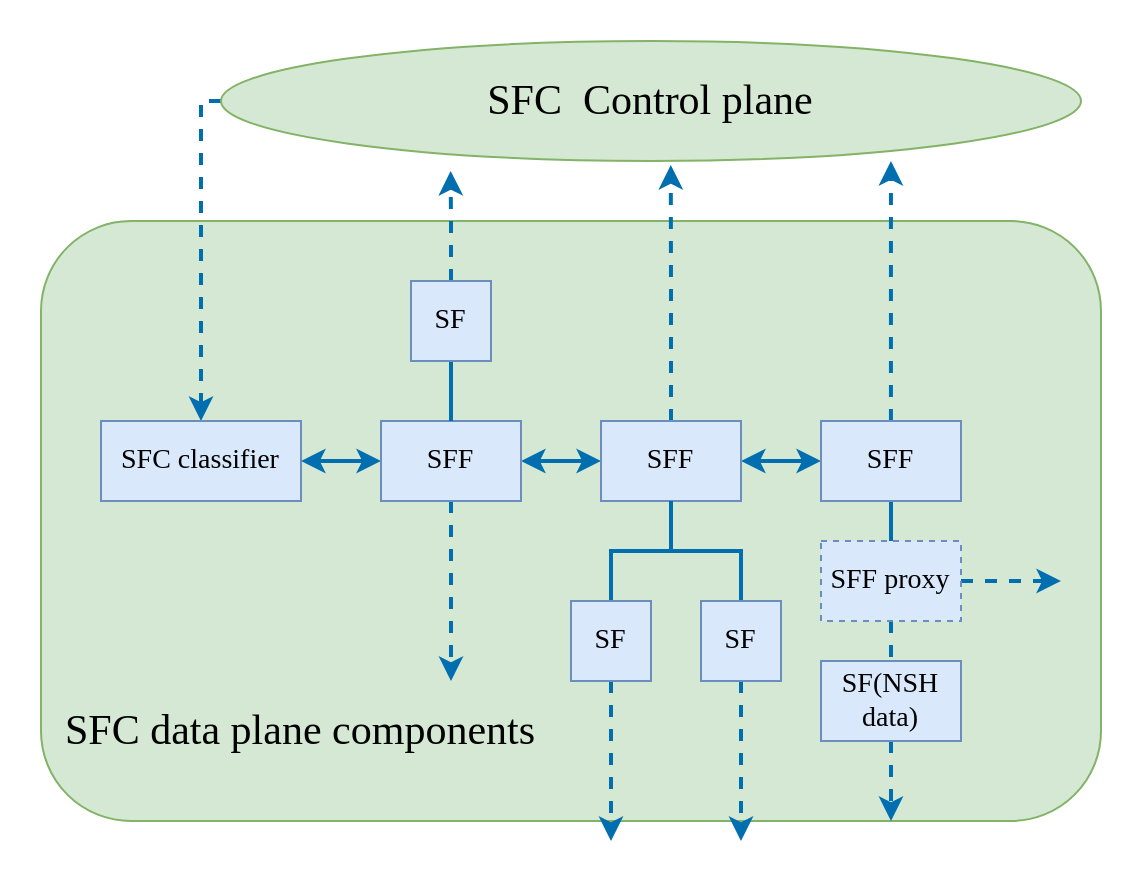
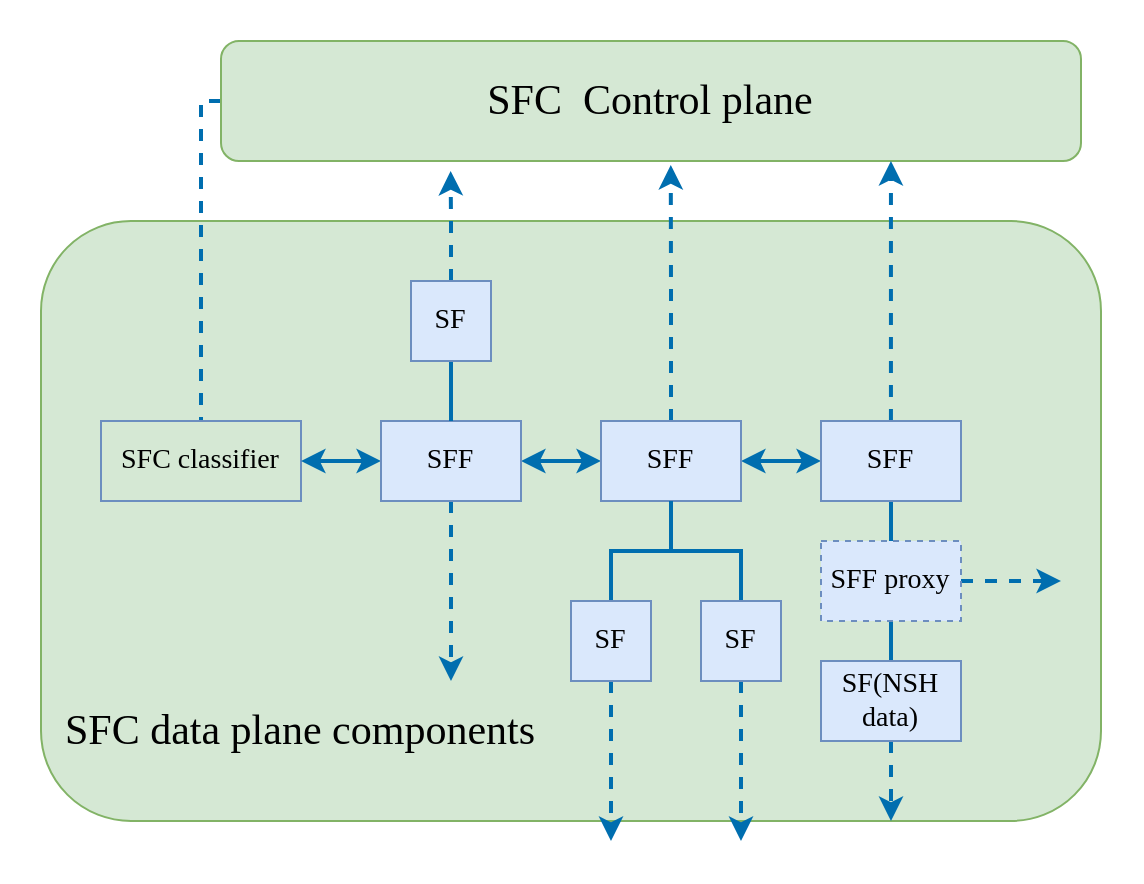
- <mxCell id="4" value="&lt;font style=&quot;font-size: 21px&quot;&gt;SFC&amp;nbsp; Control plane&lt;/font&gt;" style="ellipse;whiteSpace=wrap;html=1;fillColor=#d5e8d4;strokeColor=#82b366;fontFamily=Times New Roman;" parent="1" vertex="1"><mxGeometry x="110" y="20" width="430" height="60" as="geometry" /></mxCell>
+ <mxCell id="4" value="&lt;font style=&quot;font-size: 21px&quot;&gt;SFC&amp;nbsp; Control plane&lt;/font&gt;" style="rounded=1;whiteSpace=wrap;html=1;fillColor=#d5e8d4;strokeColor=#82b366;fontFamily=Times New Roman;" parent="1" vertex="1"><mxGeometry x="110" y="20" width="430" height="60" as="geometry" /></mxCell>
- <mxCell id="3" style="edgeStyle=orthogonalEdgeStyle;rounded=0;orthogonalLoop=1;jettySize=auto;html=1;fillColor=#1ba1e2;strokeColor=#006EAF;strokeWidth=2;dashed=1;fontFamily=Times New Roman;" parent="1" source="4" target="5" edge="1"><mxGeometry relative="1" as="geometry"><Array as="points"><mxPoint x="100" y="50" /></Array></mxGeometry></mxCell>
+ <mxCell id="3" style="edgeStyle=orthogonalEdgeStyle;rounded=0;orthogonalLoop=1;jettySize=auto;html=1;fillColor=#1ba1e2;strokeColor=#006EAF;strokeWidth=2;dashed=1;fontFamily=Times New Roman;endArrow=none;" parent="1" source="4" target="5" edge="1"><mxGeometry relative="1" as="geometry"><Array as="points"><mxPoint x="100" y="50" /></Array></mxGeometry></mxCell>
- <mxCell id="5" value="&lt;font style=&quot;font-size: 14px&quot;&gt;SFC classifier&lt;/font&gt;" style="rounded=0;whiteSpace=wrap;html=1;fillColor=#dae8fc;strokeColor=#6c8ebf;fontFamily=Times New Roman;" parent="1" vertex="1"><mxGeometry x="50" y="210" width="100" height="40" as="geometry" /></mxCell>
+ <mxCell id="5" value="&lt;font style=&quot;font-size: 14px&quot;&gt;SFC classifier&lt;/font&gt;" style="rounded=0;whiteSpace=wrap;html=1;fillColor=#d5e8d4;strokeColor=#6c8ebf;fontFamily=Times New Roman;" parent="1" vertex="1"><mxGeometry x="50" y="210" width="100" height="40" as="geometry" /></mxCell>
- <mxCell id="25" style="edgeStyle=orthogonalEdgeStyle;rounded=0;orthogonalLoop=1;jettySize=auto;html=1;exitX=0.5;exitY=1;exitDx=0;exitDy=0;entryX=0.5;entryY=0;entryDx=0;entryDy=0;startArrow=none;startFill=0;endArrow=none;endFill=0;strokeWidth=2;fontFamily=Times New Roman;fillColor=#1ba1e2;strokeColor=#006EAF;dashed=1;" parent="1" source="27" target="29" edge="1"><mxGeometry relative="1" as="geometry" /></mxCell>
+ <mxCell id="25" style="edgeStyle=orthogonalEdgeStyle;rounded=0;orthogonalLoop=1;jettySize=auto;html=1;exitX=0.5;exitY=1;exitDx=0;exitDy=0;entryX=0.5;entryY=0;entryDx=0;entryDy=0;startArrow=none;startFill=0;endArrow=none;endFill=0;strokeWidth=2;fontFamily=Times New Roman;fillColor=#1ba1e2;strokeColor=#006EAF;" parent="1" source="27" target="29" edge="1"><mxGeometry relative="1" as="geometry" /></mxCell>
